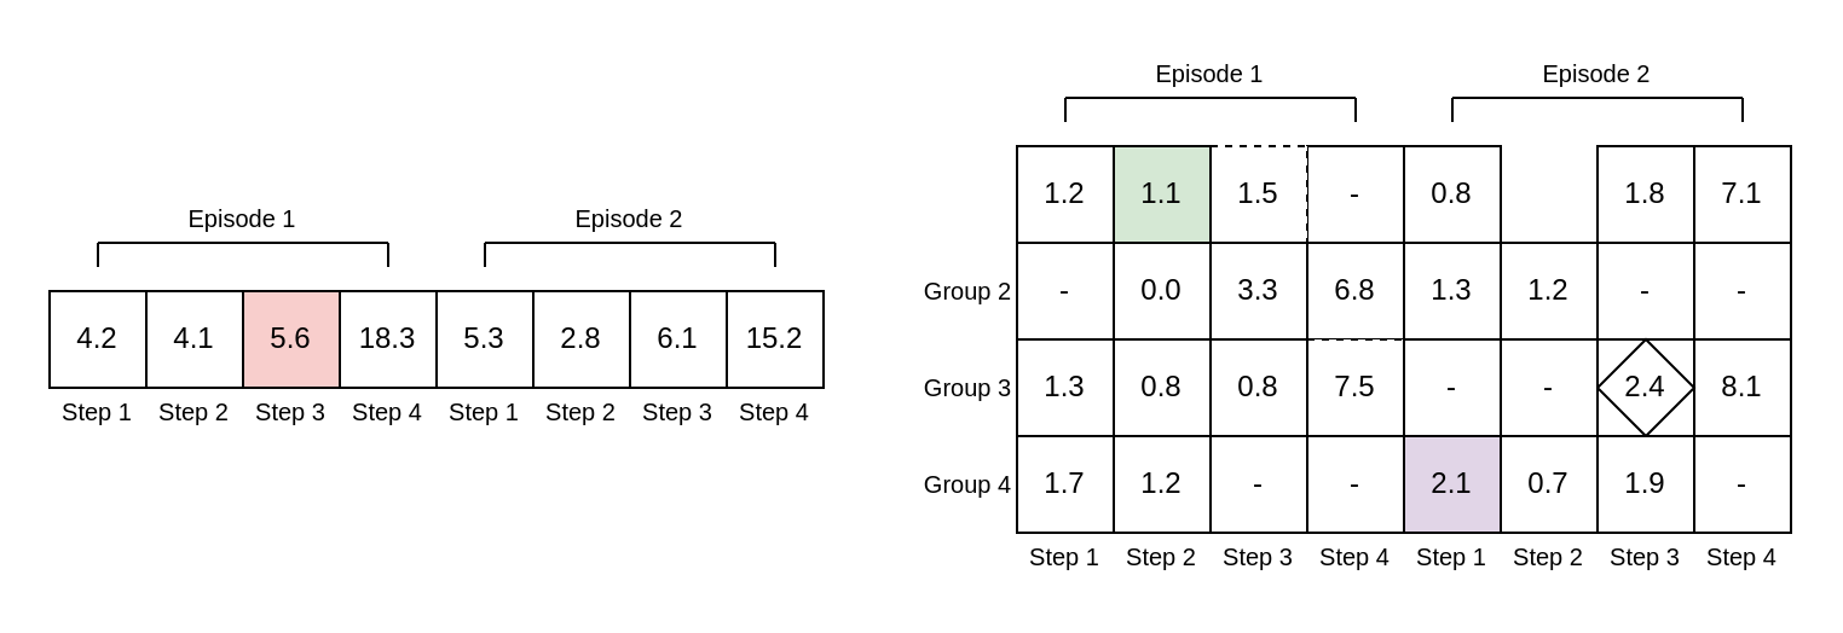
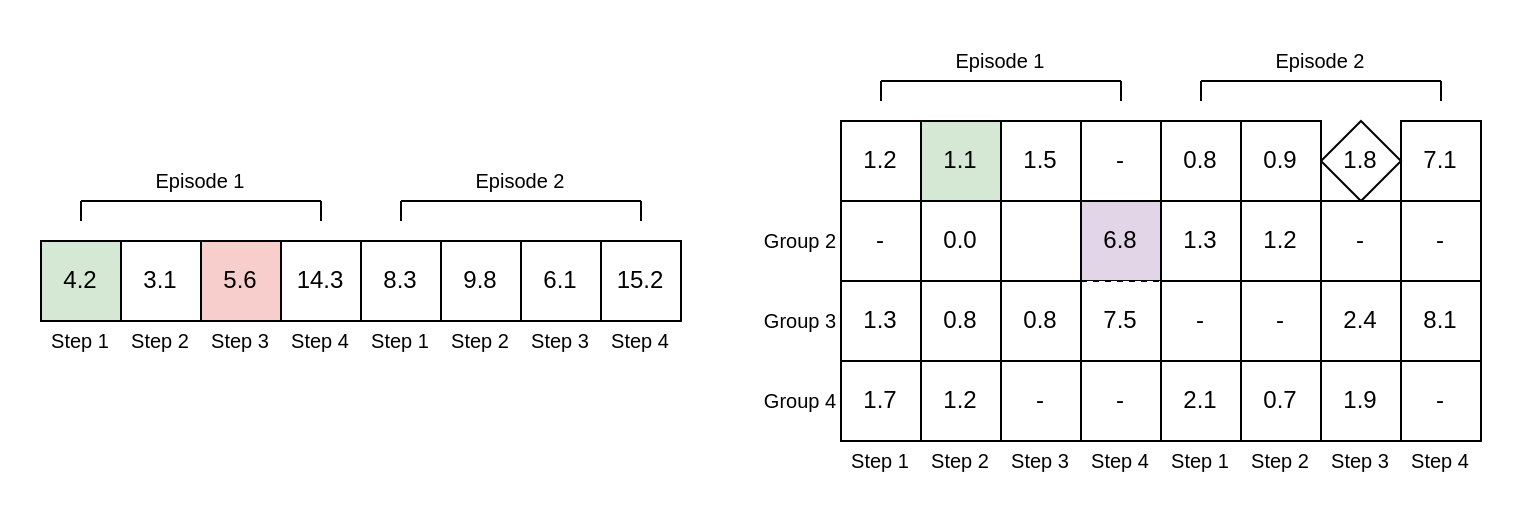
- <mxCell id="46" value="1.5" style="rounded=0;whiteSpace=wrap;html=1;dashed=1;" vertex="1" parent="1"><mxGeometry x="500" y="60" width="40" height="40" as="geometry" /></mxCell>
+ <mxCell id="46" value="1.5" style="rounded=0;whiteSpace=wrap;html=1;" vertex="1" parent="1"><mxGeometry x="500" y="60" width="40" height="40" as="geometry" /></mxCell>
+ <mxCell id="38" value="0.9" style="rounded=0;whiteSpace=wrap;html=1;" vertex="1" parent="1"><mxGeometry x="620" y="60" width="40" height="40" as="geometry" /></mxCell>
- <mxCell id="34" value="1.8" style="rounded=0;whiteSpace=wrap;html=1;" vertex="1" parent="1"><mxGeometry x="660" y="60" width="40" height="40" as="geometry" /></mxCell>
+ <mxCell id="34" value="1.8" style="rhombus;whiteSpace=wrap;html=1;" vertex="1" parent="1"><mxGeometry x="660" y="60" width="40" height="40" as="geometry" /></mxCell>
- <mxCell id="47" value="3.3" style="rounded=0;whiteSpace=wrap;html=1;" vertex="1" parent="1"><mxGeometry x="500" y="100" width="40" height="40" as="geometry" /></mxCell>
- <mxCell id="28" value="6.8" style="rounded=0;whiteSpace=wrap;html=1;" vertex="1" parent="1"><mxGeometry x="540" y="100" width="40" height="40" as="geometry" /></mxCell>
+ <mxCell id="28" value="6.8" style="rounded=0;whiteSpace=wrap;html=1;fillColor=#e1d5e7;" vertex="1" parent="1"><mxGeometry x="540" y="100" width="40" height="40" as="geometry" /></mxCell>
- <mxCell id="2" value="4.2" style="rounded=0;whiteSpace=wrap;html=1;" vertex="1" parent="1"><mxGeometry x="20" y="120" width="40" height="40" as="geometry" /></mxCell>
+ <mxCell id="2" value="4.2" style="rounded=0;whiteSpace=wrap;html=1;fillColor=#d5e8d4;" vertex="1" parent="1"><mxGeometry x="20" y="120" width="40" height="40" as="geometry" /></mxCell>
- <mxCell id="3" value="4.1" style="rounded=0;whiteSpace=wrap;html=1;" vertex="1" parent="1"><mxGeometry x="60" y="120" width="40" height="40" as="geometry" /></mxCell>
+ <mxCell id="3" value="3.1" style="rounded=0;whiteSpace=wrap;html=1;" vertex="1" parent="1"><mxGeometry x="60" y="120" width="40" height="40" as="geometry" /></mxCell>
- <mxCell id="5" value="18.3" style="rounded=0;whiteSpace=wrap;html=1;" vertex="1" parent="1"><mxGeometry x="140" y="120" width="40" height="40" as="geometry" /></mxCell>
+ <mxCell id="5" value="14.3" style="rounded=0;whiteSpace=wrap;html=1;" vertex="1" parent="1"><mxGeometry x="140" y="120" width="40" height="40" as="geometry" /></mxCell>
- <mxCell id="6" value="5.3" style="rounded=0;whiteSpace=wrap;html=1;" vertex="1" parent="1"><mxGeometry x="180" y="120" width="40" height="40" as="geometry" /></mxCell>
+ <mxCell id="6" value="8.3" style="rounded=0;whiteSpace=wrap;html=1;" vertex="1" parent="1"><mxGeometry x="180" y="120" width="40" height="40" as="geometry" /></mxCell>
- <mxCell id="7" value="2.8" style="rounded=0;whiteSpace=wrap;html=1;" vertex="1" parent="1"><mxGeometry x="220" y="120" width="40" height="40" as="geometry" /></mxCell>
+ <mxCell id="7" value="9.8" style="rounded=0;whiteSpace=wrap;html=1;" vertex="1" parent="1"><mxGeometry x="220" y="120" width="40" height="40" as="geometry" /></mxCell>
- <mxCell id="36" value="2.4" style="rhombus;whiteSpace=wrap;html=1;" vertex="1" parent="1"><mxGeometry x="660" y="140" width="40" height="40" as="geometry" /></mxCell>
+ <mxCell id="36" value="2.4" style="rounded=0;whiteSpace=wrap;html=1;" vertex="1" parent="1"><mxGeometry x="660" y="140" width="40" height="40" as="geometry" /></mxCell>
- <mxCell id="45" value="2.1" style="rounded=0;whiteSpace=wrap;html=1;fillColor=#e1d5e7;" vertex="1" parent="1"><mxGeometry x="580" y="180" width="40" height="40" as="geometry" /></mxCell>
+ <mxCell id="45" value="2.1" style="rounded=0;whiteSpace=wrap;html=1;" vertex="1" parent="1"><mxGeometry x="580" y="180" width="40" height="40" as="geometry" /></mxCell>
